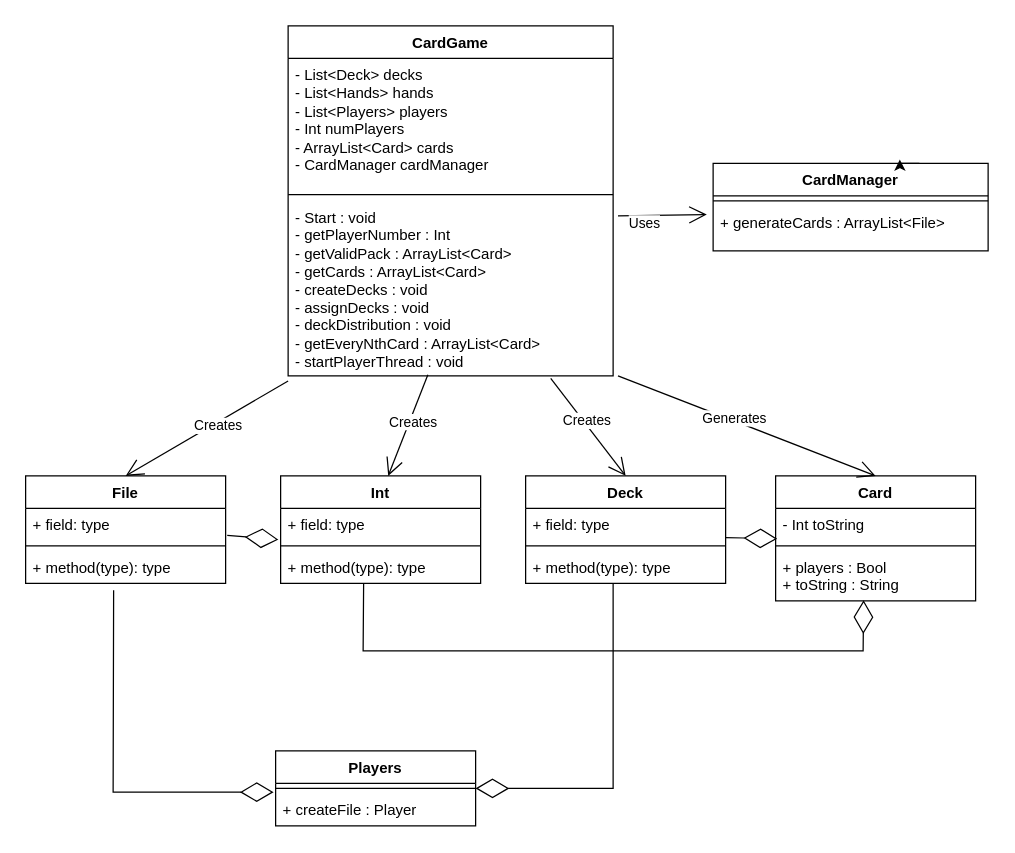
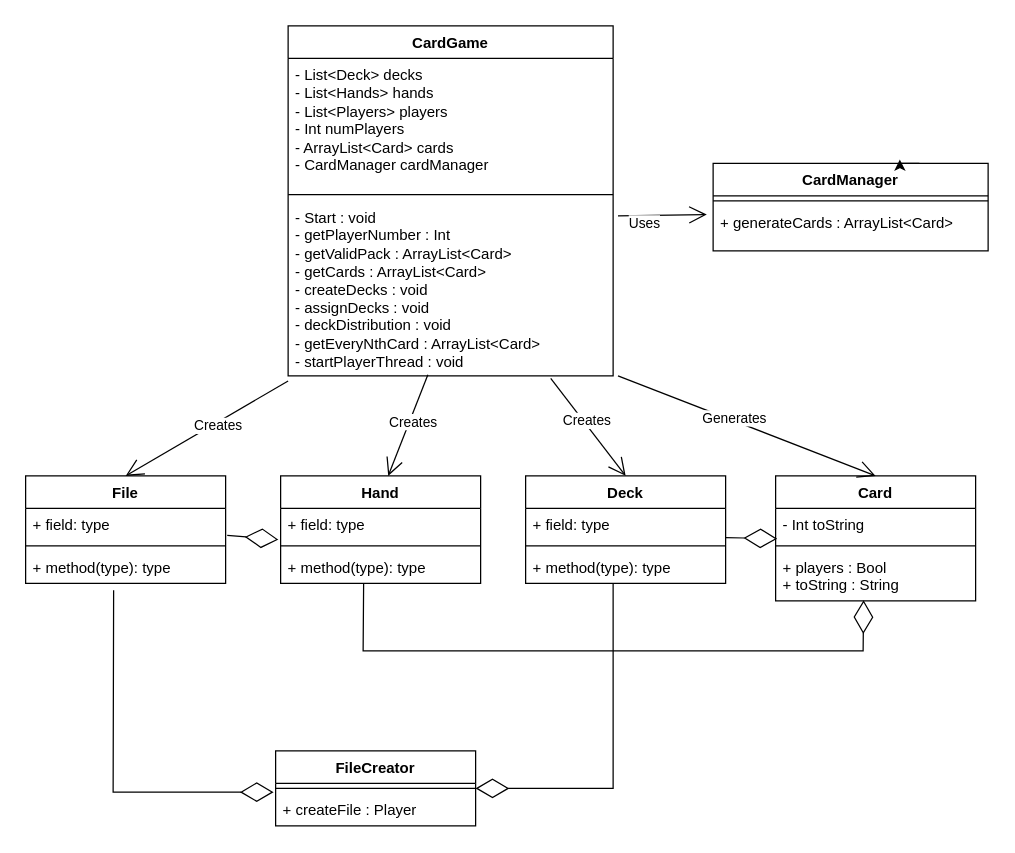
- <mxCell id="16" value="+ generateCards : ArrayList&amp;lt;File&amp;gt;" style="text;strokeColor=none;fillColor=none;align=left;verticalAlign=top;spacingLeft=4;spacingRight=4;overflow=hidden;rotatable=0;points=[[0,0.5],[1,0.5]];portConstraint=eastwest;whiteSpace=wrap;html=1;" vertex="1" parent="14"><mxGeometry y="34" width="220" height="36" as="geometry" /></mxCell>
+ <mxCell id="16" value="+ generateCards : ArrayList&amp;lt;Card&amp;gt;" style="text;strokeColor=none;fillColor=none;align=left;verticalAlign=top;spacingLeft=4;spacingRight=4;overflow=hidden;rotatable=0;points=[[0,0.5],[1,0.5]];portConstraint=eastwest;whiteSpace=wrap;html=1;" vertex="1" parent="14"><mxGeometry y="34" width="220" height="36" as="geometry" /></mxCell>
- <mxCell id="20" value="Int" style="swimlane;fontStyle=1;align=center;verticalAlign=top;childLayout=stackLayout;horizontal=1;startSize=26;horizontalStack=0;resizeParent=1;resizeParentMax=0;resizeLast=0;collapsible=1;marginBottom=0;whiteSpace=wrap;html=1;" vertex="1" parent="1"><mxGeometry x="224" y="380" width="160" height="86" as="geometry" /></mxCell>
+ <mxCell id="20" value="Hand" style="swimlane;fontStyle=1;align=center;verticalAlign=top;childLayout=stackLayout;horizontal=1;startSize=26;horizontalStack=0;resizeParent=1;resizeParentMax=0;resizeLast=0;collapsible=1;marginBottom=0;whiteSpace=wrap;html=1;" vertex="1" parent="1"><mxGeometry x="224" y="380" width="160" height="86" as="geometry" /></mxCell>
- <mxCell id="17" value="Players" style="swimlane;fontStyle=1;align=center;verticalAlign=top;childLayout=stackLayout;horizontal=1;startSize=26;horizontalStack=0;resizeParent=1;resizeParentMax=0;resizeLast=0;collapsible=1;marginBottom=0;whiteSpace=wrap;html=1;" vertex="1" parent="1"><mxGeometry x="220" y="600" width="160" height="60" as="geometry" /></mxCell>
+ <mxCell id="17" value="FileCreator" style="swimlane;fontStyle=1;align=center;verticalAlign=top;childLayout=stackLayout;horizontal=1;startSize=26;horizontalStack=0;resizeParent=1;resizeParentMax=0;resizeLast=0;collapsible=1;marginBottom=0;whiteSpace=wrap;html=1;" vertex="1" parent="1"><mxGeometry x="220" y="600" width="160" height="60" as="geometry" /></mxCell>
